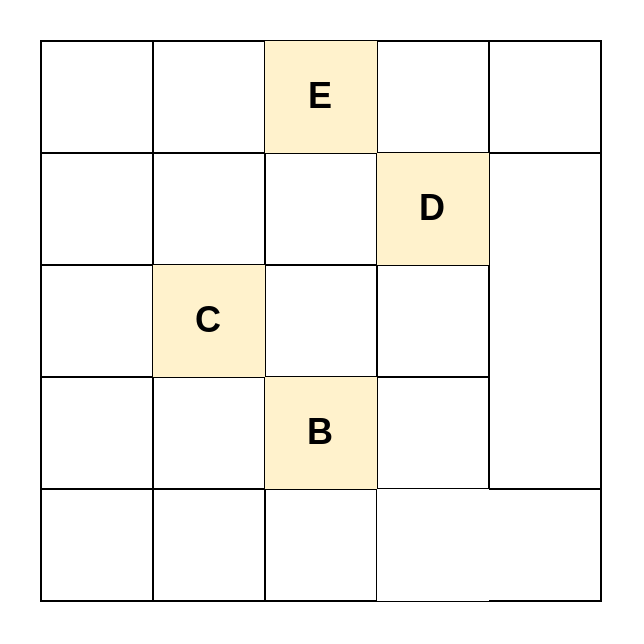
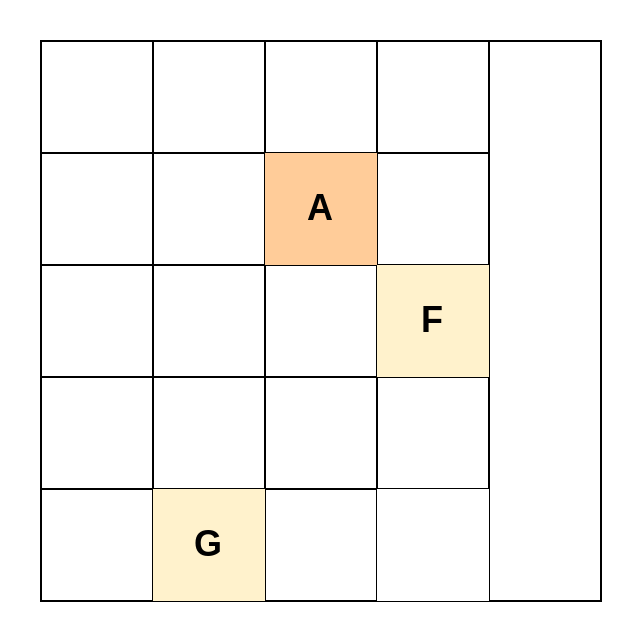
- <mxCell id="6" value="E" style="shape=partialRectangle;html=1;whiteSpace=wrap;connectable=0;overflow=hidden;top=0;left=0;bottom=0;right=0;fontSize=18;fontStyle=1;fillColor=#fff2cc;strokeColor=#d6b656;" vertex="1" parent="3"><mxGeometry x="112" width="56" height="56" as="geometry" /></mxCell>
+ <mxCell id="12" value="&lt;span style=&quot;&quot;&gt;A&lt;/span&gt;" style="shape=partialRectangle;html=1;whiteSpace=wrap;connectable=0;overflow=hidden;top=0;left=0;bottom=0;right=0;fontSize=18;fontStyle=1;labelBackgroundColor=#FFCC99;fillColor=#FFCC99;labelBorderColor=none;" vertex="1" parent="9"><mxGeometry x="112" width="56" height="56" as="geometry" /></mxCell>
- <mxCell id="13" value="D" style="shape=partialRectangle;html=1;whiteSpace=wrap;connectable=0;overflow=hidden;fillColor=#fff2cc;top=0;left=0;bottom=0;right=0;fontSize=18;fontStyle=1;strokeColor=#d6b656;" vertex="1" parent="9"><mxGeometry x="168" width="56" height="56" as="geometry" /></mxCell>
- <mxCell id="17" value="C" style="shape=partialRectangle;html=1;whiteSpace=wrap;connectable=0;overflow=hidden;fillColor=#fff2cc;top=0;left=0;bottom=0;right=0;fontSize=18;fontStyle=1;strokeColor=#d6b656;" vertex="1" parent="15"><mxGeometry x="56" width="56" height="56" as="geometry" /></mxCell>
+ <mxCell id="19" value="F" style="shape=partialRectangle;html=1;whiteSpace=wrap;connectable=0;overflow=hidden;fillColor=#fff2cc;top=0;left=0;bottom=0;right=0;fontSize=18;fontStyle=1;strokeColor=#d6b656;" vertex="1" parent="15"><mxGeometry x="168" width="56" height="56" as="geometry" /></mxCell>
- <mxCell id="24" value="B" style="shape=partialRectangle;html=1;whiteSpace=wrap;connectable=0;overflow=hidden;fillColor=#fff2cc;top=0;left=0;bottom=0;right=0;fontSize=18;fontStyle=1;strokeColor=#d6b656;" vertex="1" parent="21"><mxGeometry x="112" width="56" height="56" as="geometry" /></mxCell>
+ <mxCell id="29" value="G" style="shape=partialRectangle;html=1;whiteSpace=wrap;connectable=0;overflow=hidden;fillColor=#fff2cc;top=0;left=0;bottom=0;right=0;fontSize=18;fontStyle=1;strokeColor=#d6b656;" vertex="1" parent="27"><mxGeometry x="56" width="56" height="56" as="geometry" /></mxCell>
